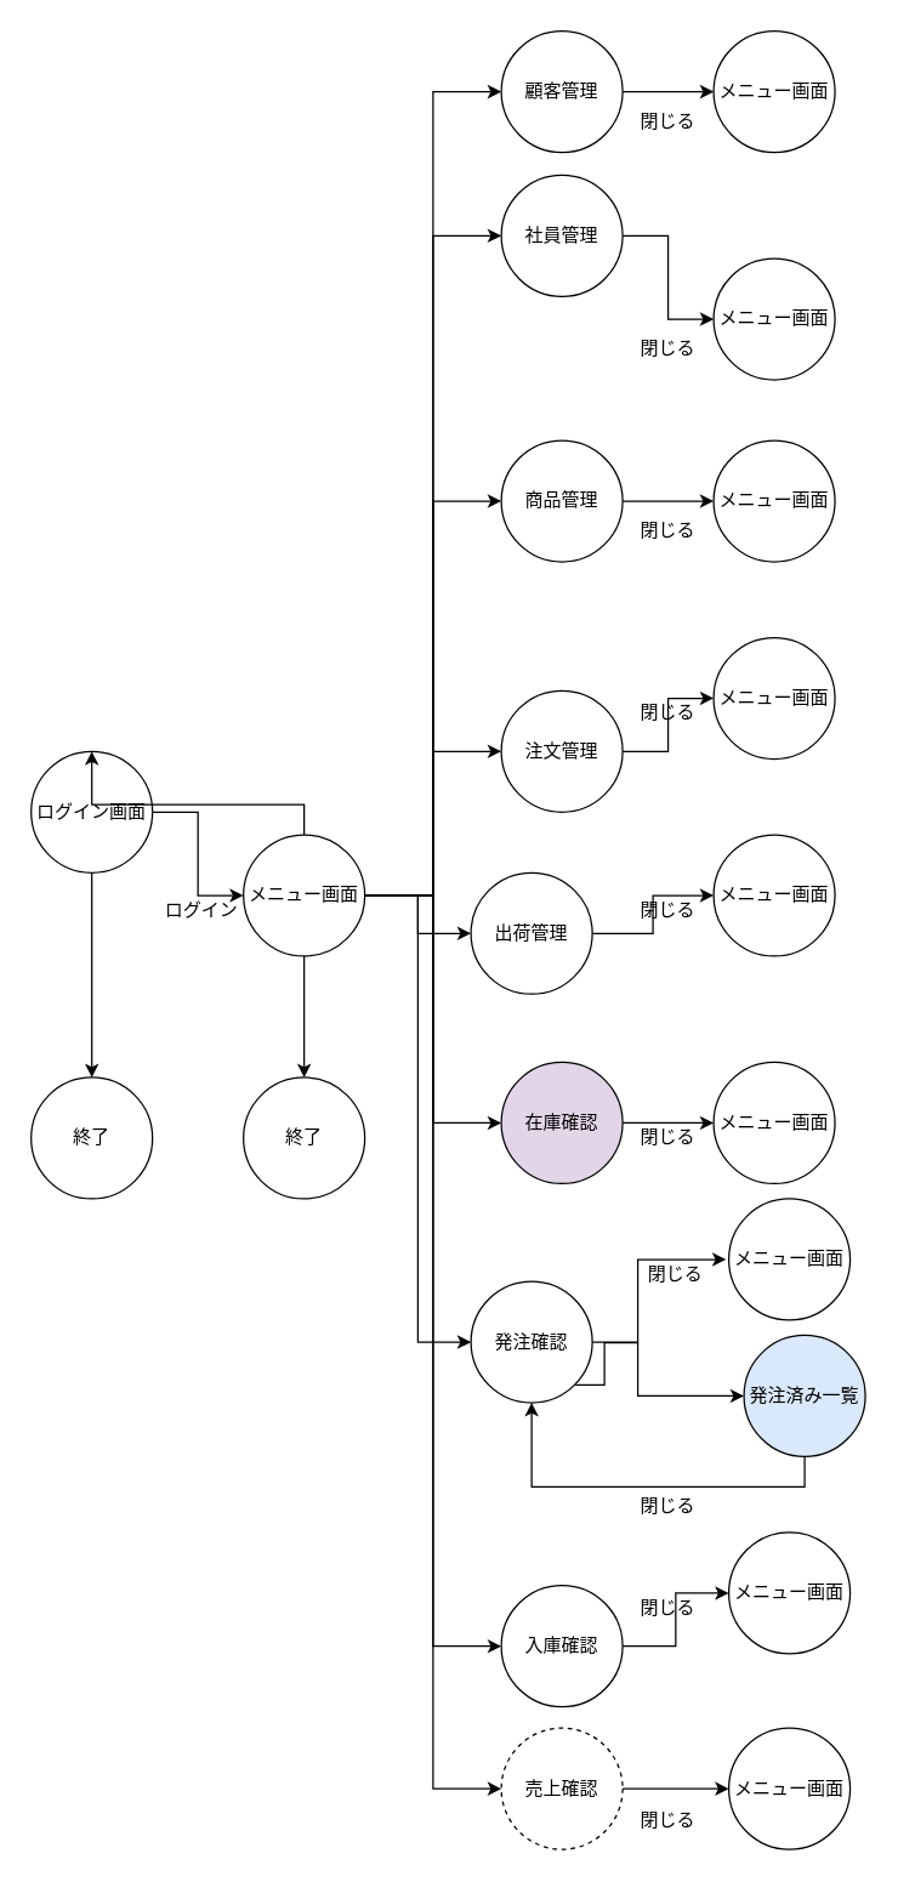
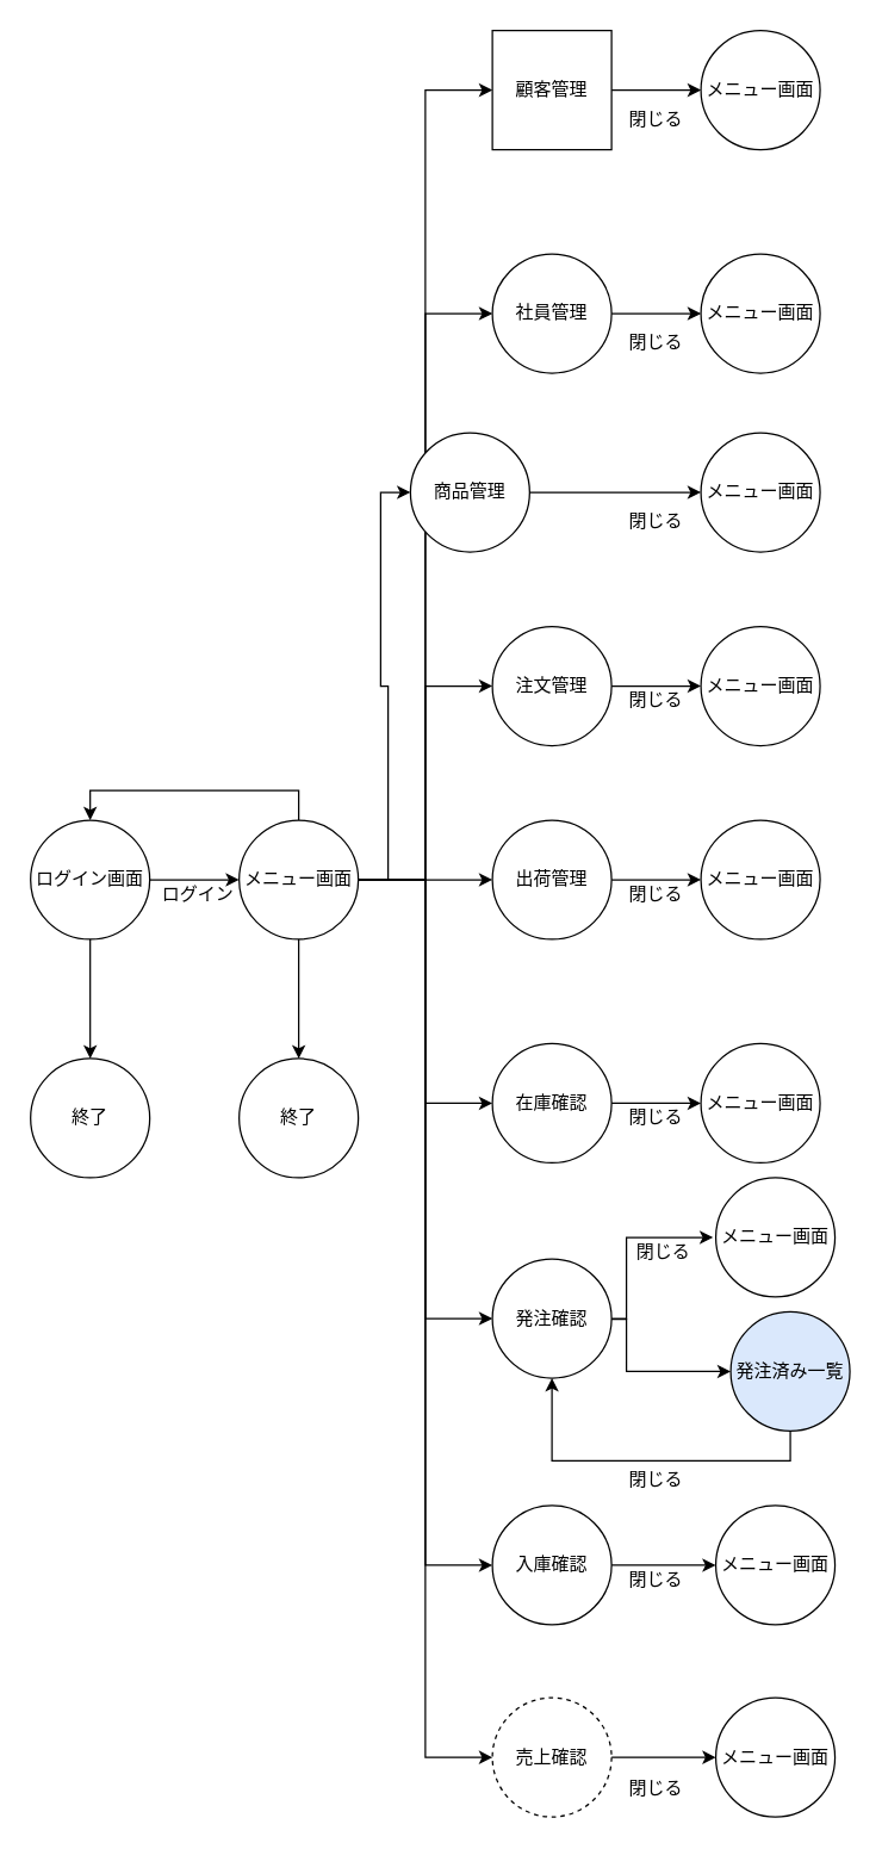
- <mxCell id="19" value="顧客管理" style="ellipse;whiteSpace=wrap;html=1;aspect=fixed;" parent="1" vertex="1"><mxGeometry x="330" y="20" width="80" height="80" as="geometry" /></mxCell>
+ <mxCell id="19" value="顧客管理" style="whiteSpace=wrap;html=1;aspect=fixed;rounded=0;" parent="1" vertex="1"><mxGeometry x="330" y="20" width="80" height="80" as="geometry" /></mxCell>
- <mxCell id="21" value="社員管理" style="ellipse;whiteSpace=wrap;html=1;aspect=fixed;" parent="1" vertex="1"><mxGeometry x="330" y="115" width="80" height="80" as="geometry" /></mxCell>
+ <mxCell id="21" value="社員管理" style="ellipse;whiteSpace=wrap;html=1;aspect=fixed;" parent="1" vertex="1"><mxGeometry x="330" y="170" width="80" height="80" as="geometry" /></mxCell>
- <mxCell id="23" value="商品管理" style="ellipse;whiteSpace=wrap;html=1;aspect=fixed;" parent="1" vertex="1"><mxGeometry x="330" y="290" width="80" height="80" as="geometry" /></mxCell>
+ <mxCell id="23" value="商品管理" style="ellipse;whiteSpace=wrap;html=1;aspect=fixed;" parent="1" vertex="1"><mxGeometry x="275" y="290" width="80" height="80" as="geometry" /></mxCell>
- <mxCell id="25" value="注文管理" style="ellipse;whiteSpace=wrap;html=1;aspect=fixed;" parent="1" vertex="1"><mxGeometry x="330" y="455" width="80" height="80" as="geometry" /></mxCell>
+ <mxCell id="25" value="注文管理" style="ellipse;whiteSpace=wrap;html=1;aspect=fixed;" parent="1" vertex="1"><mxGeometry x="330" y="420" width="80" height="80" as="geometry" /></mxCell>
- <mxCell id="4" value="ログイン画面" style="ellipse;whiteSpace=wrap;html=1;aspect=fixed;" parent="1" vertex="1"><mxGeometry x="20" y="495" width="80" height="80" as="geometry" /></mxCell>
+ <mxCell id="4" value="ログイン画面" style="ellipse;whiteSpace=wrap;html=1;aspect=fixed;" parent="1" vertex="1"><mxGeometry x="20" y="550" width="80" height="80" as="geometry" /></mxCell>
- <mxCell id="27" value="出荷管理" style="ellipse;whiteSpace=wrap;html=1;aspect=fixed;" parent="1" vertex="1"><mxGeometry x="310" y="575" width="80" height="80" as="geometry" /></mxCell>
+ <mxCell id="27" value="出荷管理" style="ellipse;whiteSpace=wrap;html=1;aspect=fixed;" parent="1" vertex="1"><mxGeometry x="330" y="550" width="80" height="80" as="geometry" /></mxCell>
- <mxCell id="29" value="在庫確認" style="ellipse;whiteSpace=wrap;html=1;aspect=fixed;fillColor=#e1d5e7;" parent="1" vertex="1"><mxGeometry x="330" y="700" width="80" height="80" as="geometry" /></mxCell>
+ <mxCell id="29" value="在庫確認" style="ellipse;whiteSpace=wrap;html=1;aspect=fixed;" parent="1" vertex="1"><mxGeometry x="330" y="700" width="80" height="80" as="geometry" /></mxCell>
- <mxCell id="32" value="発注確認" style="ellipse;whiteSpace=wrap;html=1;aspect=fixed;" parent="1" vertex="1"><mxGeometry x="310" y="844.5" width="80" height="80" as="geometry" /></mxCell>
+ <mxCell id="32" value="発注確認" style="ellipse;whiteSpace=wrap;html=1;aspect=fixed;" parent="1" vertex="1"><mxGeometry x="330" y="844.5" width="80" height="80" as="geometry" /></mxCell>
- <mxCell id="34" value="入庫確認" style="ellipse;whiteSpace=wrap;html=1;aspect=fixed;" parent="1" vertex="1"><mxGeometry x="330" y="1045" width="80" height="80" as="geometry" /></mxCell>
+ <mxCell id="34" value="入庫確認" style="ellipse;whiteSpace=wrap;html=1;aspect=fixed;" parent="1" vertex="1"><mxGeometry x="330" y="1010" width="80" height="80" as="geometry" /></mxCell>
